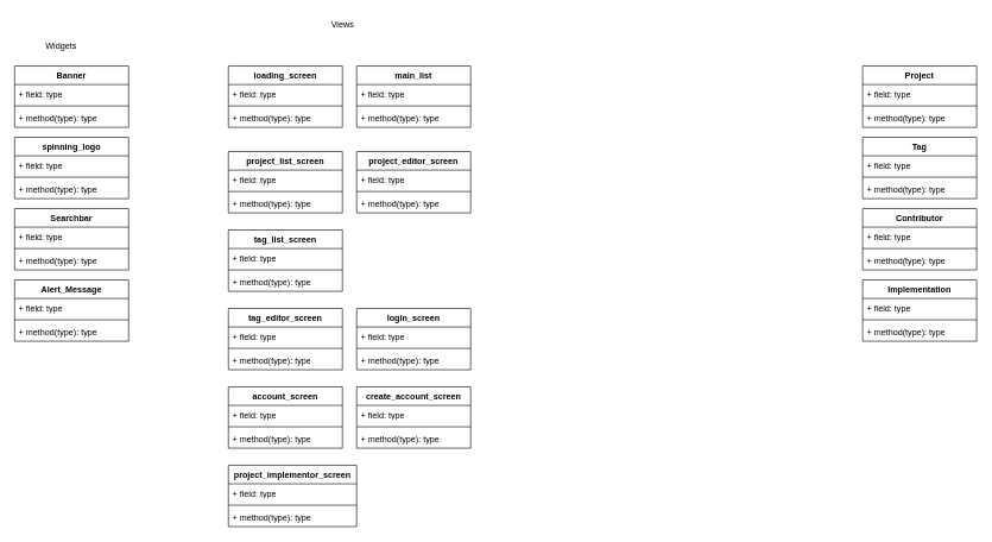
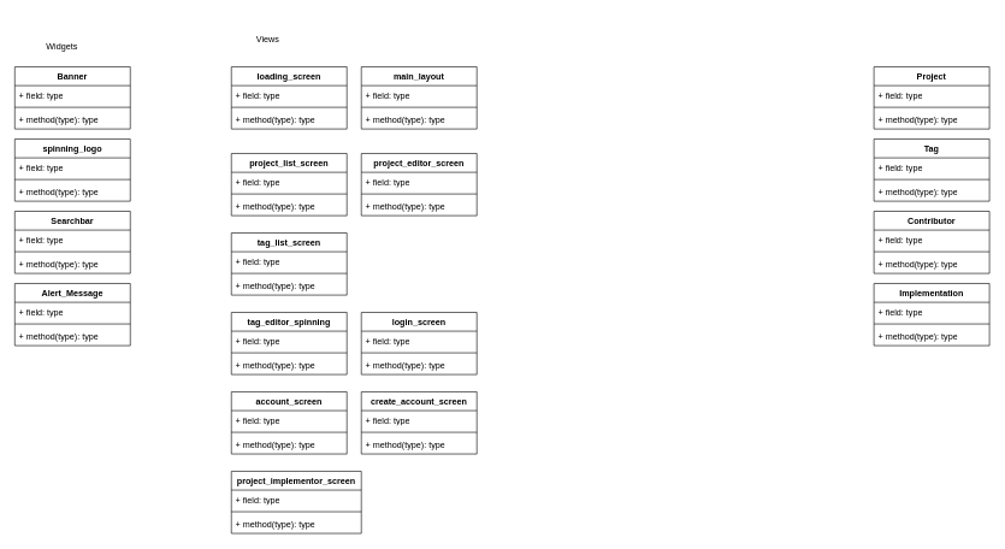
- <mxCell id="74" value="Views" style="text;html=1;align=center;verticalAlign=middle;resizable=0;points=[];autosize=1;strokeColor=none;fillColor=none;" vertex="1" parent="1"><mxGeometry x="450" y="20" width="60" height="30" as="geometry" /></mxCell>
+ <mxCell id="74" value="Views" style="text;html=1;align=center;verticalAlign=middle;resizable=0;points=[];autosize=1;strokeColor=none;fillColor=none;" vertex="1" parent="1"><mxGeometry x="340" y="40" width="60" height="30" as="geometry" /></mxCell>
- <mxCell id="38" value="main_list" style="swimlane;fontStyle=1;align=center;verticalAlign=top;childLayout=stackLayout;horizontal=1;startSize=26;horizontalStack=0;resizeParent=1;resizeParentMax=0;resizeLast=0;collapsible=1;marginBottom=0;whiteSpace=wrap;html=1;" vertex="1" parent="1"><mxGeometry x="500" y="92" width="160" height="86" as="geometry" /></mxCell>
+ <mxCell id="38" value="main_layout" style="swimlane;fontStyle=1;align=center;verticalAlign=top;childLayout=stackLayout;horizontal=1;startSize=26;horizontalStack=0;resizeParent=1;resizeParentMax=0;resizeLast=0;collapsible=1;marginBottom=0;whiteSpace=wrap;html=1;" vertex="1" parent="1"><mxGeometry x="500" y="92" width="160" height="86" as="geometry" /></mxCell>
- <mxCell id="14" value="tag_editor&lt;span style=&quot;background-color: transparent; color: light-dark(rgb(0, 0, 0), rgb(255, 255, 255));&quot;&gt;_screen&lt;/span&gt;" style="swimlane;fontStyle=1;align=center;verticalAlign=top;childLayout=stackLayout;horizontal=1;startSize=26;horizontalStack=0;resizeParent=1;resizeParentMax=0;resizeLast=0;collapsible=1;marginBottom=0;whiteSpace=wrap;html=1;" vertex="1" parent="1"><mxGeometry x="320" y="432" width="160" height="86" as="geometry" /></mxCell>
+ <mxCell id="14" value="tag_editor&lt;span style=&quot;background-color: transparent; color: light-dark(rgb(0, 0, 0), rgb(255, 255, 255));&quot;&gt;_spinning&lt;/span&gt;" style="swimlane;fontStyle=1;align=center;verticalAlign=top;childLayout=stackLayout;horizontal=1;startSize=26;horizontalStack=0;resizeParent=1;resizeParentMax=0;resizeLast=0;collapsible=1;marginBottom=0;whiteSpace=wrap;html=1;" vertex="1" parent="1"><mxGeometry x="320" y="432" width="160" height="86" as="geometry" /></mxCell>
